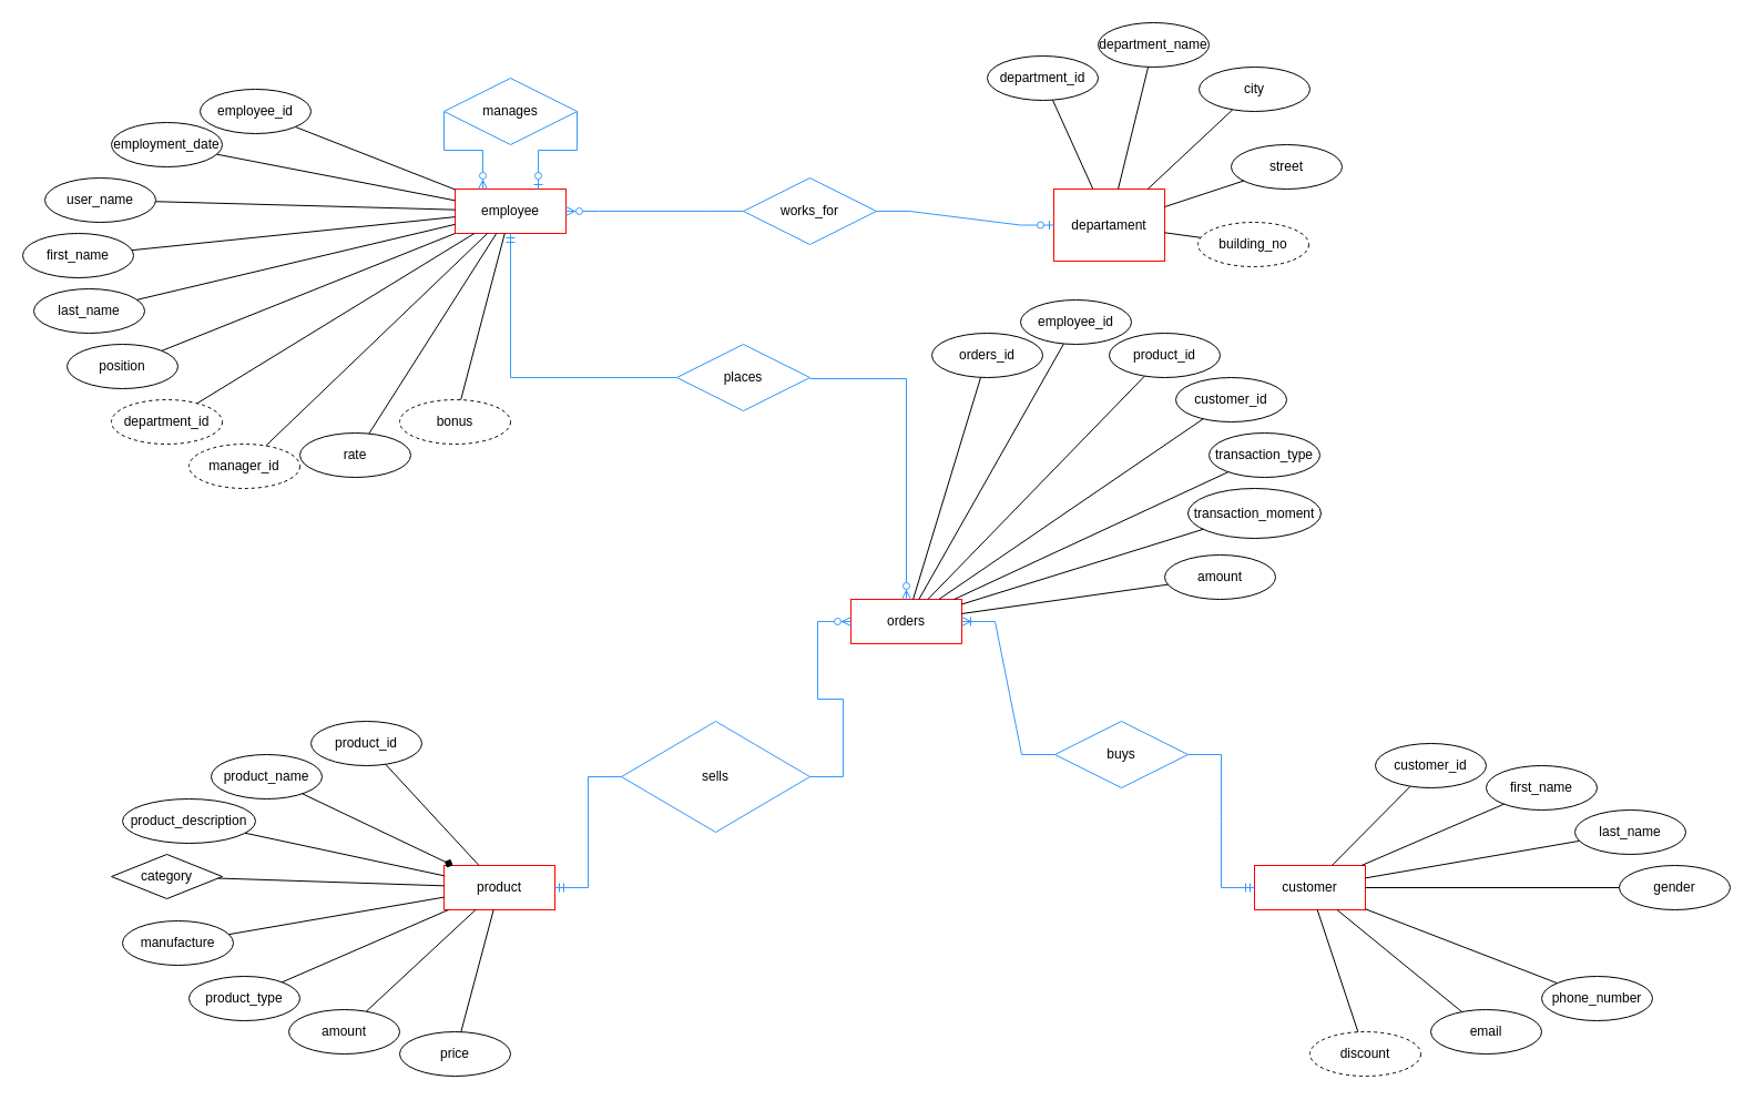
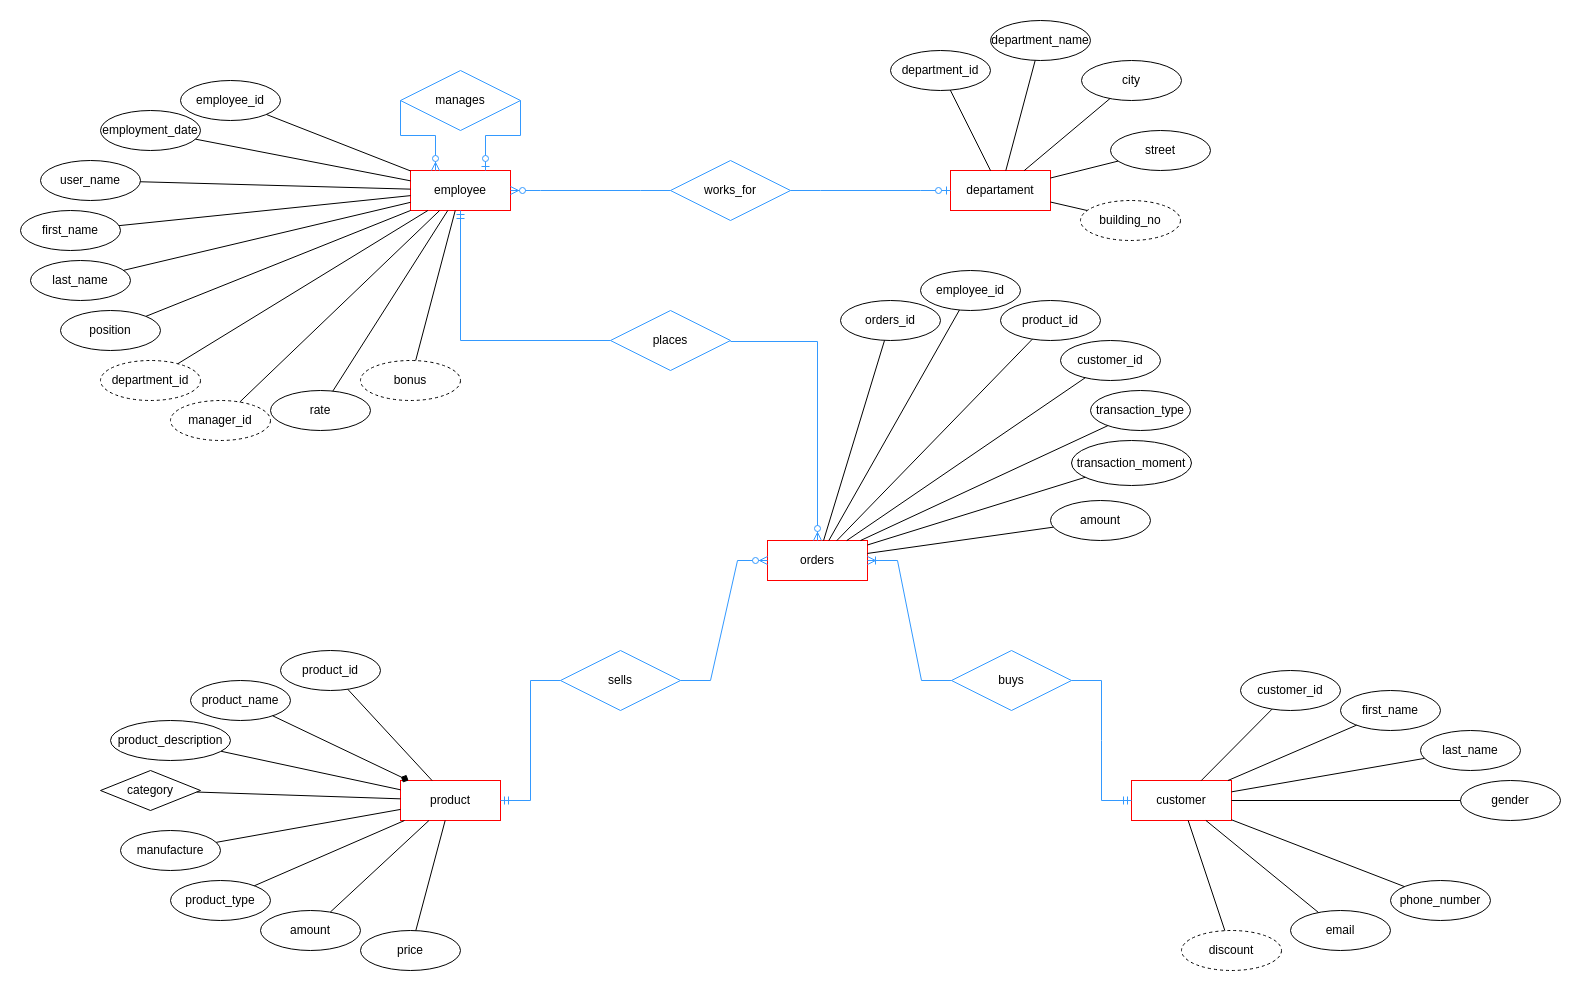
- <mxCell id="25" value="departament" style="whiteSpace=wrap;html=1;align=center;strokeColor=#FF0000;" vertex="1" parent="1"><mxGeometry x="950" y="170" width="100" height="65" as="geometry" /></mxCell>
+ <mxCell id="25" value="departament" style="whiteSpace=wrap;html=1;align=center;strokeColor=#FF0000;" vertex="1" parent="1"><mxGeometry x="950" y="170" width="100" height="40" as="geometry" /></mxCell>
- <mxCell id="38" value="sells" style="shape=rhombus;perimeter=rhombusPerimeter;whiteSpace=wrap;html=1;align=center;strokeColor=#3399FF;" vertex="1" parent="1"><mxGeometry x="560" y="650" width="170" height="100" as="geometry" /></mxCell>
+ <mxCell id="38" value="sells" style="shape=rhombus;perimeter=rhombusPerimeter;whiteSpace=wrap;html=1;align=center;strokeColor=#3399FF;" vertex="1" parent="1"><mxGeometry x="560" y="650" width="120" height="60" as="geometry" /></mxCell>
- <mxCell id="76" value="manufacture" style="ellipse;whiteSpace=wrap;html=1;align=center;" vertex="1" parent="1"><mxGeometry x="110" y="830" width="100" height="40" as="geometry" /></mxCell>
+ <mxCell id="76" value="manufacture" style="ellipse;whiteSpace=wrap;html=1;align=center;" vertex="1" parent="1"><mxGeometry x="120" y="830" width="100" height="40" as="geometry" /></mxCell>
